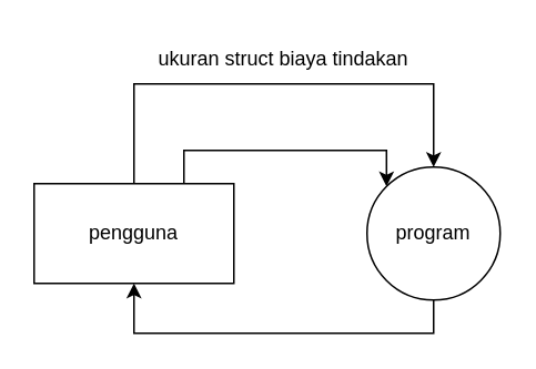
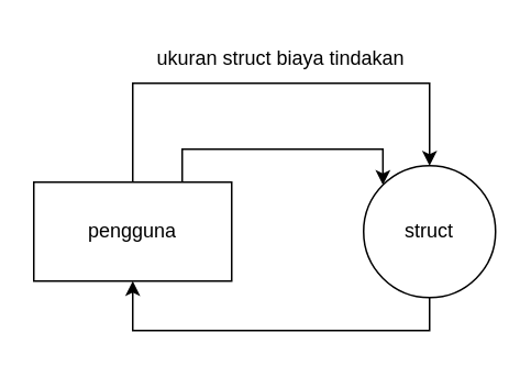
- <mxCell id="6" value="program" style="ellipse;whiteSpace=wrap;html=1;aspect=fixed;" vertex="1" parent="1"><mxGeometry x="220" y="100" width="80" height="80" as="geometry" /></mxCell>
+ <mxCell id="6" value="struct" style="ellipse;whiteSpace=wrap;html=1;aspect=fixed;" vertex="1" parent="1"><mxGeometry x="220" y="100" width="80" height="80" as="geometry" /></mxCell>
